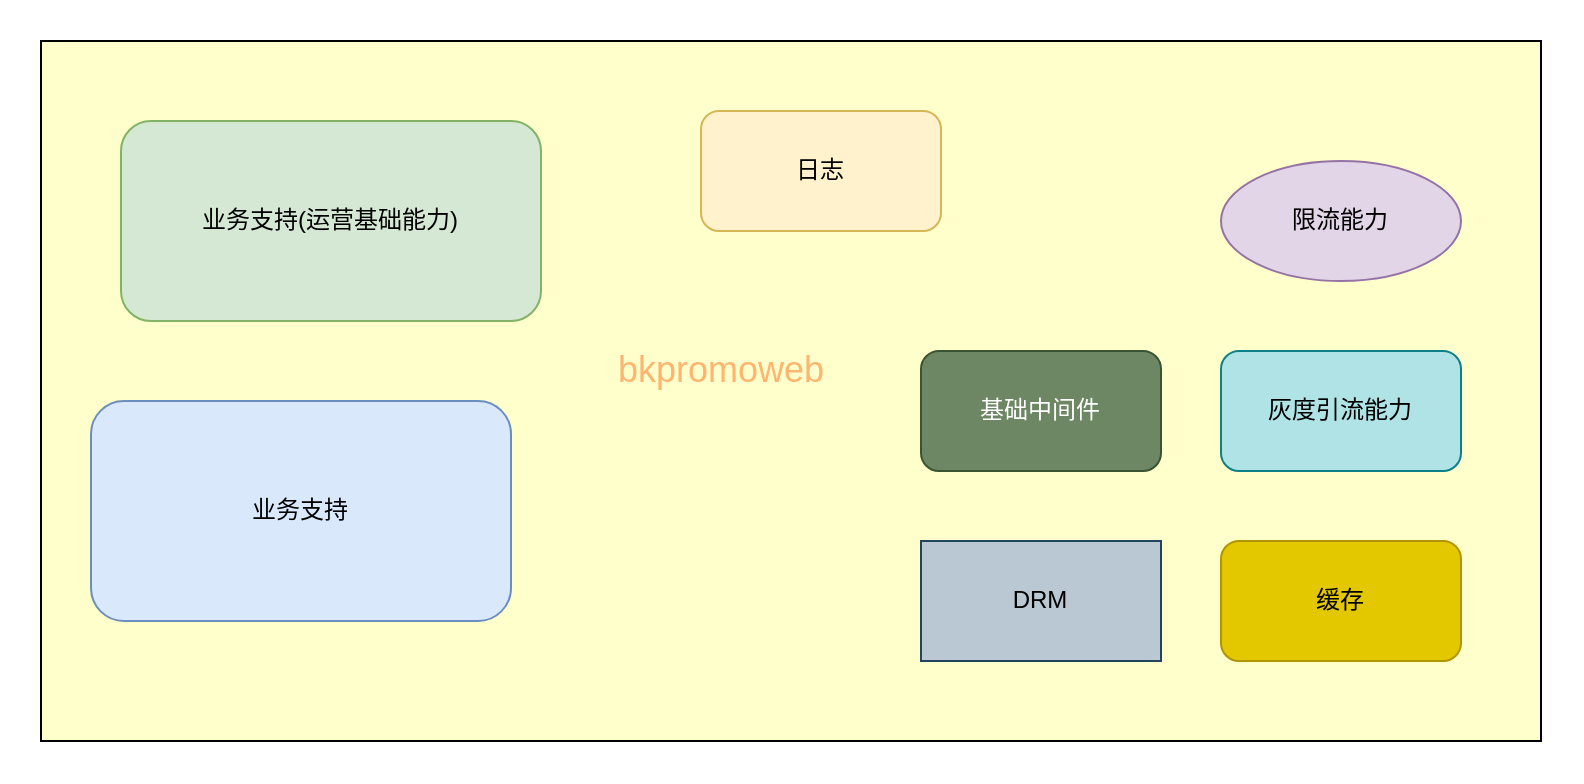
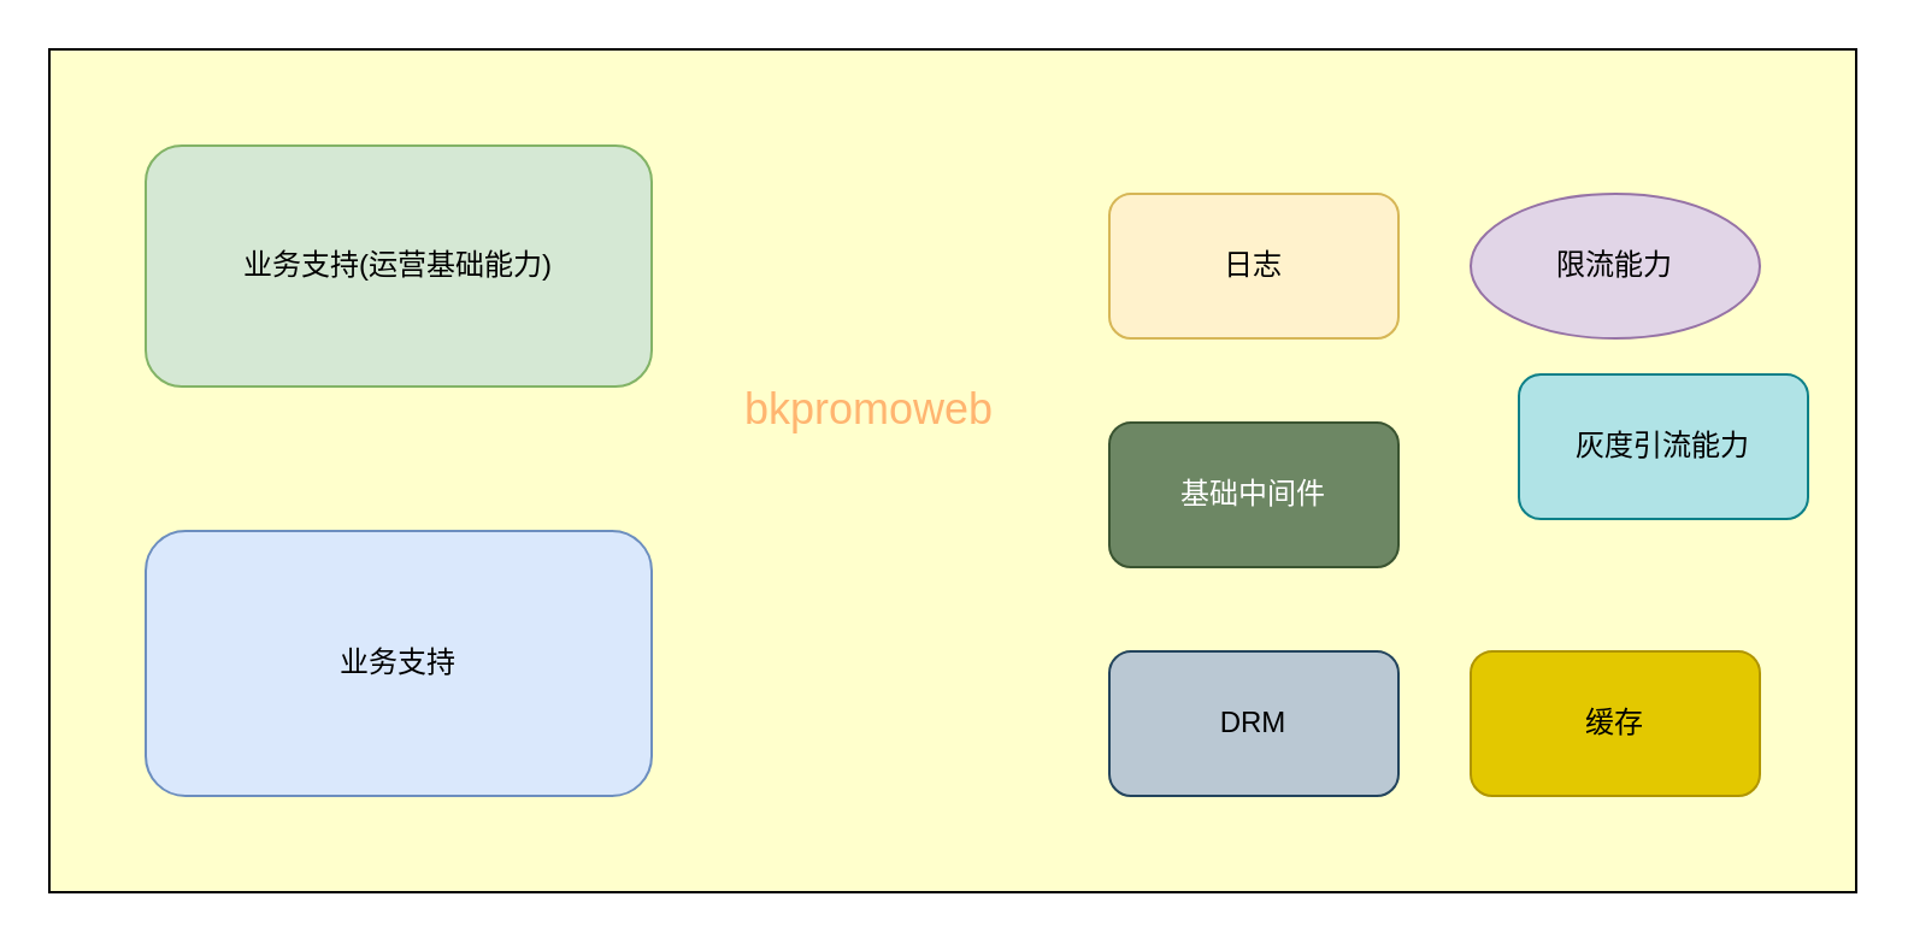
- <mxCell id="6" value="日志" style="rounded=1;whiteSpace=wrap;html=1;fillColor=#fff2cc;strokeColor=#d6b656;" parent="1" vertex="1"><mxGeometry x="350" y="55" width="120" height="60" as="geometry" /></mxCell>
+ <mxCell id="6" value="日志" style="rounded=1;whiteSpace=wrap;html=1;fillColor=#fff2cc;strokeColor=#d6b656;" parent="1" vertex="1"><mxGeometry x="460" y="80" width="120" height="60" as="geometry" /></mxCell>
- <mxCell id="11" value="&lt;font style=&quot;font-size: 18px&quot; color=&quot;#ffb570&quot;&gt;bkpromoweb&lt;/font&gt;" style="text;html=1;align=center;verticalAlign=middle;resizable=0;points=[];autosize=1;strokeColor=none;fillColor=none;" vertex="1" parent="1"><mxGeometry x="300" y="175" width="120" height="20" as="geometry" /></mxCell>
+ <mxCell id="11" value="&lt;font style=&quot;font-size: 18px&quot; color=&quot;#ffb570&quot;&gt;bkpromoweb&lt;/font&gt;" style="text;html=1;align=center;verticalAlign=middle;resizable=0;points=[];autosize=1;strokeColor=none;fillColor=none;" vertex="1" parent="1"><mxGeometry x="300" y="160" width="120" height="20" as="geometry" /></mxCell>
- <mxCell id="4" value="灰度引流能力" style="rounded=1;whiteSpace=wrap;html=1;fillColor=#b0e3e6;strokeColor=#0e8088;" parent="1" vertex="1"><mxGeometry x="610" y="175" width="120" height="60" as="geometry" /></mxCell>
+ <mxCell id="4" value="灰度引流能力" style="rounded=1;whiteSpace=wrap;html=1;fillColor=#b0e3e6;strokeColor=#0e8088;" parent="1" vertex="1"><mxGeometry x="630" y="155" width="120" height="60" as="geometry" /></mxCell>
- <mxCell id="8" value="业务支持" style="rounded=1;whiteSpace=wrap;html=1;fillColor=#dae8fc;strokeColor=#6c8ebf;" parent="1" vertex="1"><mxGeometry x="45" y="200" width="210" height="110" as="geometry" /></mxCell>
+ <mxCell id="8" value="业务支持" style="rounded=1;whiteSpace=wrap;html=1;fillColor=#dae8fc;strokeColor=#6c8ebf;" parent="1" vertex="1"><mxGeometry x="60" y="220" width="210" height="110" as="geometry" /></mxCell>
- <mxCell id="9" value="&lt;span&gt;DRM&lt;/span&gt;" style="whiteSpace=wrap;html=1;fillColor=#bac8d3;strokeColor=#23445d;rounded=0;" vertex="1" parent="1"><mxGeometry x="460" y="270" width="120" height="60" as="geometry" /></mxCell>
+ <mxCell id="9" value="&lt;span&gt;DRM&lt;/span&gt;" style="rounded=1;whiteSpace=wrap;html=1;fillColor=#bac8d3;strokeColor=#23445d;" vertex="1" parent="1"><mxGeometry x="460" y="270" width="120" height="60" as="geometry" /></mxCell>
